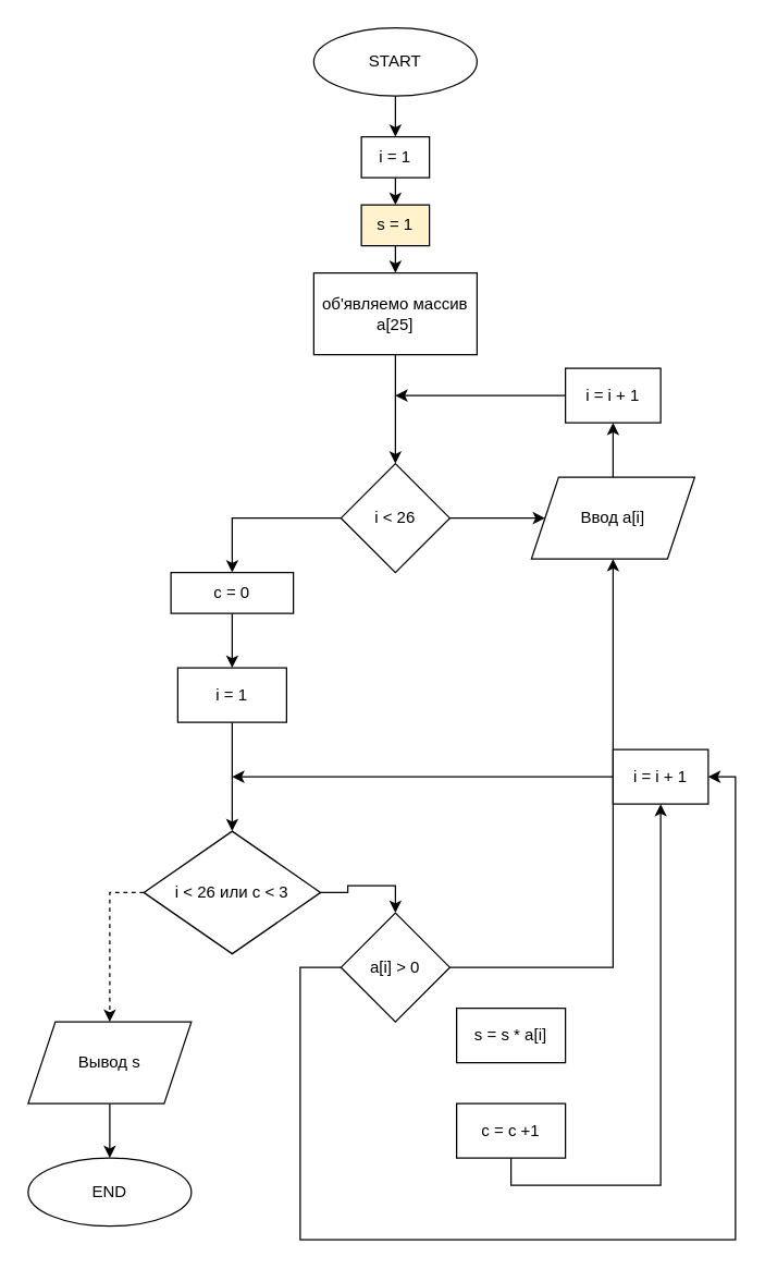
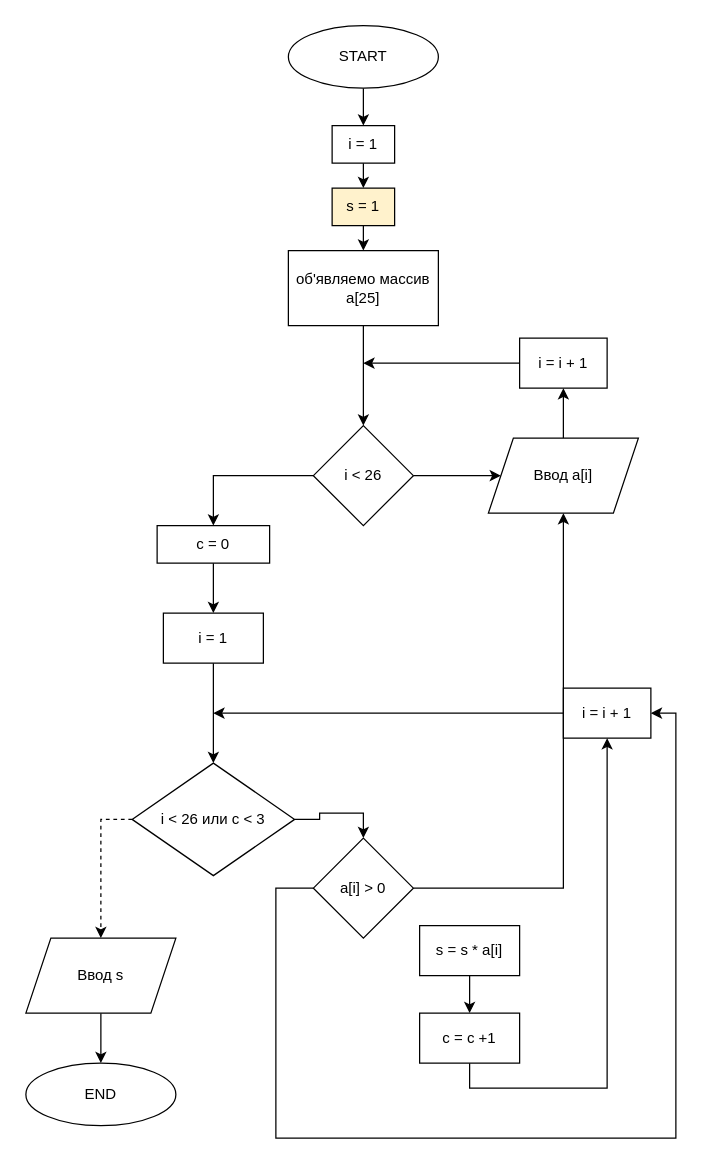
- <mxCell id="26" value="Вывод s" style="shape=parallelogram;perimeter=parallelogramPerimeter;whiteSpace=wrap;html=1;fixedSize=1;" vertex="1" parent="1"><mxGeometry x="20" y="750" width="120" height="60" as="geometry" /></mxCell>
+ <mxCell id="26" value="Ввод s" style="shape=parallelogram;perimeter=parallelogramPerimeter;whiteSpace=wrap;html=1;fixedSize=1;" vertex="1" parent="1"><mxGeometry x="20" y="750" width="120" height="60" as="geometry" /></mxCell>
+ <mxCell id="27" style="edgeStyle=orthogonalEdgeStyle;rounded=0;orthogonalLoop=1;jettySize=auto;html=1;exitX=0.5;exitY=1;exitDx=0;exitDy=0;entryX=0.5;entryY=0;entryDx=0;entryDy=0;" edge="1" parent="1" source="28" target="35"><mxGeometry relative="1" as="geometry" /></mxCell>
